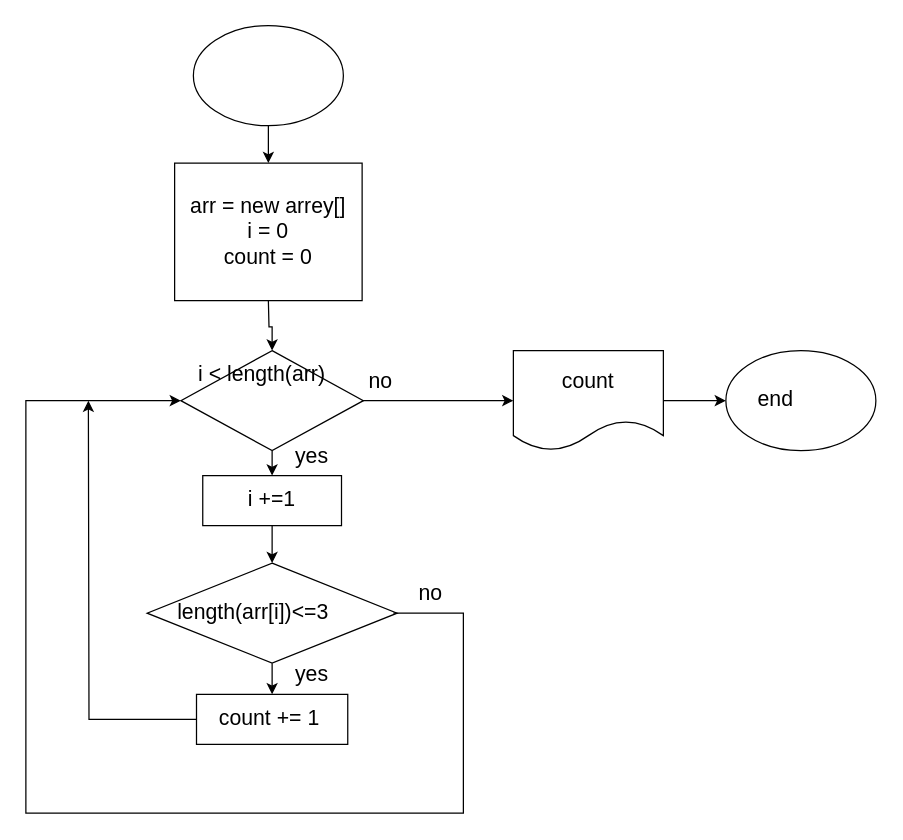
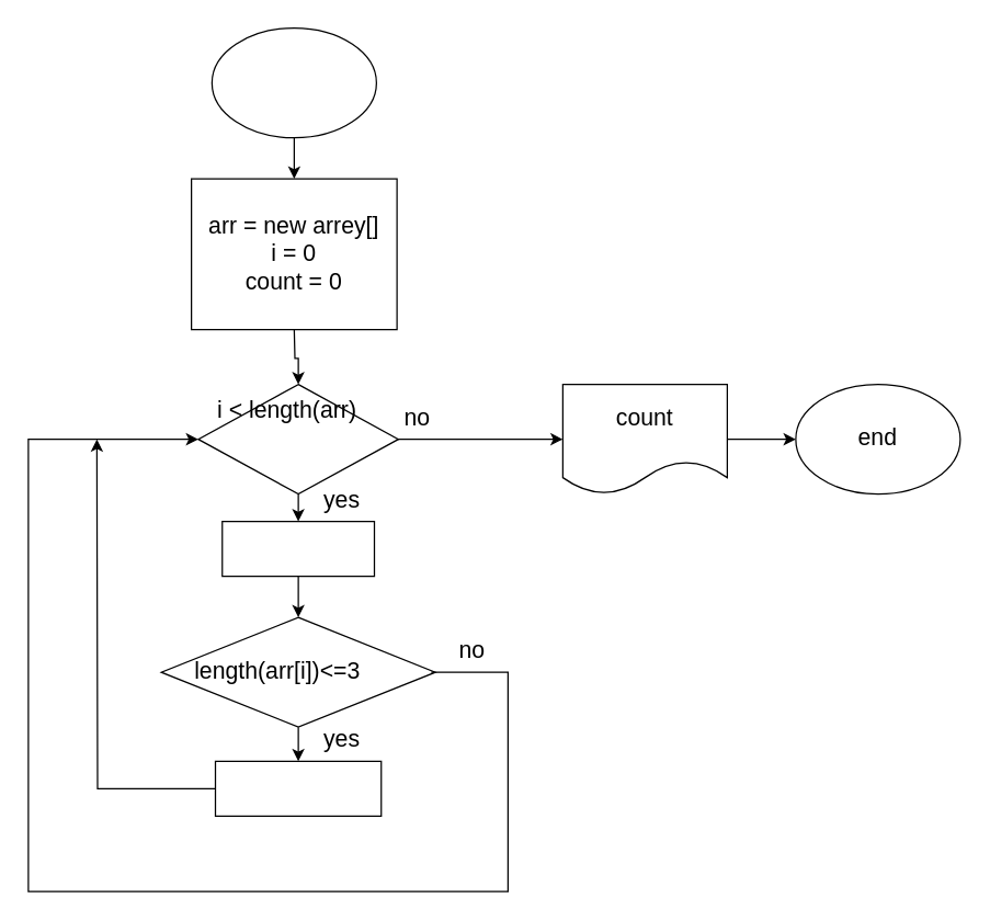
- <mxCell id="29" value="end" style="text;html=1;strokeColor=none;fillColor=none;align=center;verticalAlign=middle;whiteSpace=wrap;rounded=0;fontSize=17;" vertex="1" parent="1"><mxGeometry x="590" y="305" width="60" height="30" as="geometry" /></mxCell>
+ <mxCell id="29" value="end" style="text;html=1;strokeColor=none;fillColor=none;align=center;verticalAlign=middle;whiteSpace=wrap;rounded=0;fontSize=17;" vertex="1" parent="1"><mxGeometry x="610" y="305" width="60" height="30" as="geometry" /></mxCell>
- <mxCell id="17" value="i +=1" style="text;html=1;strokeColor=none;fillColor=none;align=center;verticalAlign=middle;whiteSpace=wrap;rounded=0;fontSize=17;" vertex="1" parent="1"><mxGeometry x="187" y="385" width="60" height="30" as="geometry" /></mxCell>
- <mxCell id="21" value="count += 1" style="text;html=1;strokeColor=none;fillColor=none;align=center;verticalAlign=middle;whiteSpace=wrap;rounded=0;fontSize=17;" vertex="1" parent="1"><mxGeometry x="161.5" y="560" width="106" height="30" as="geometry" /></mxCell>
